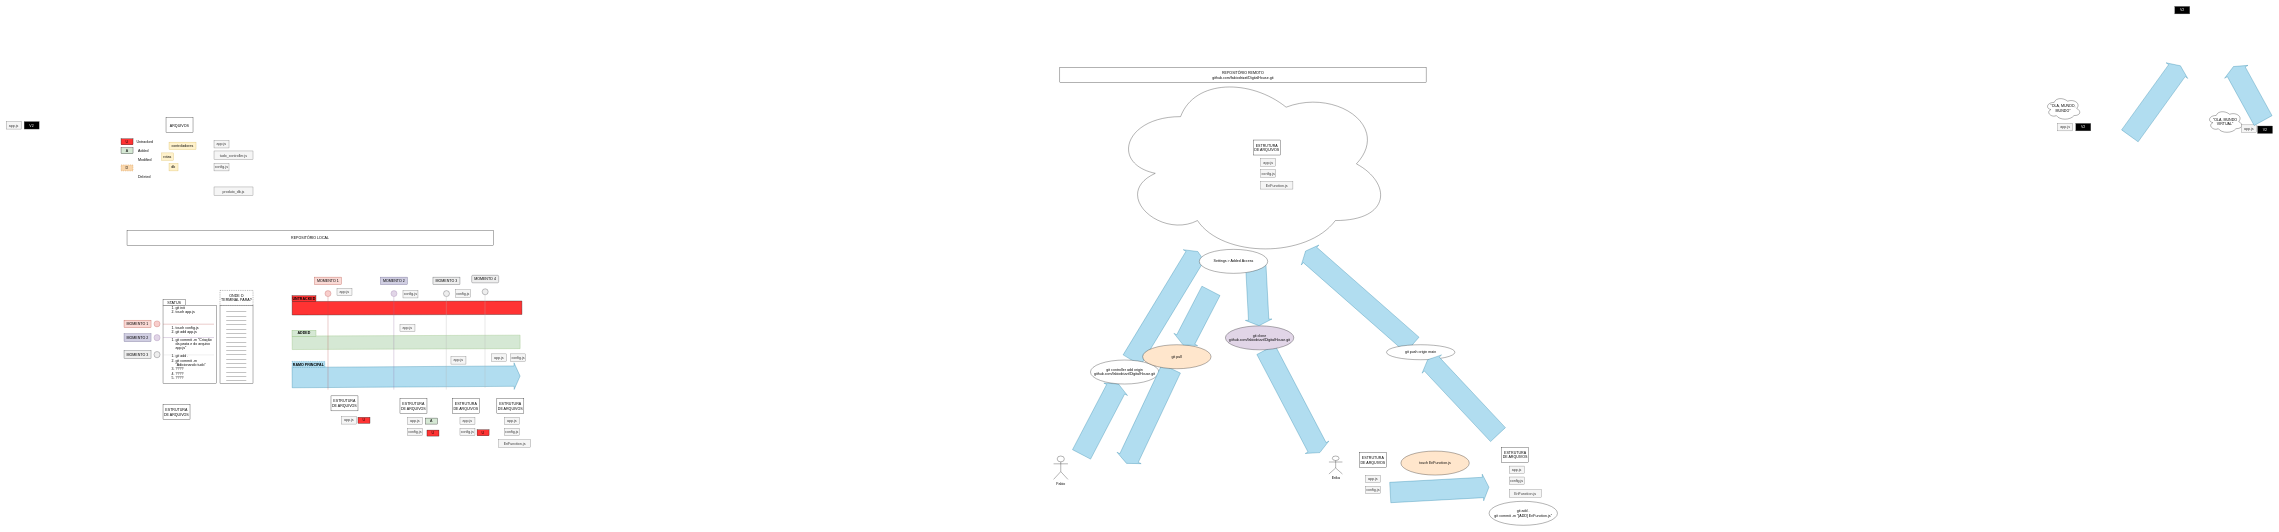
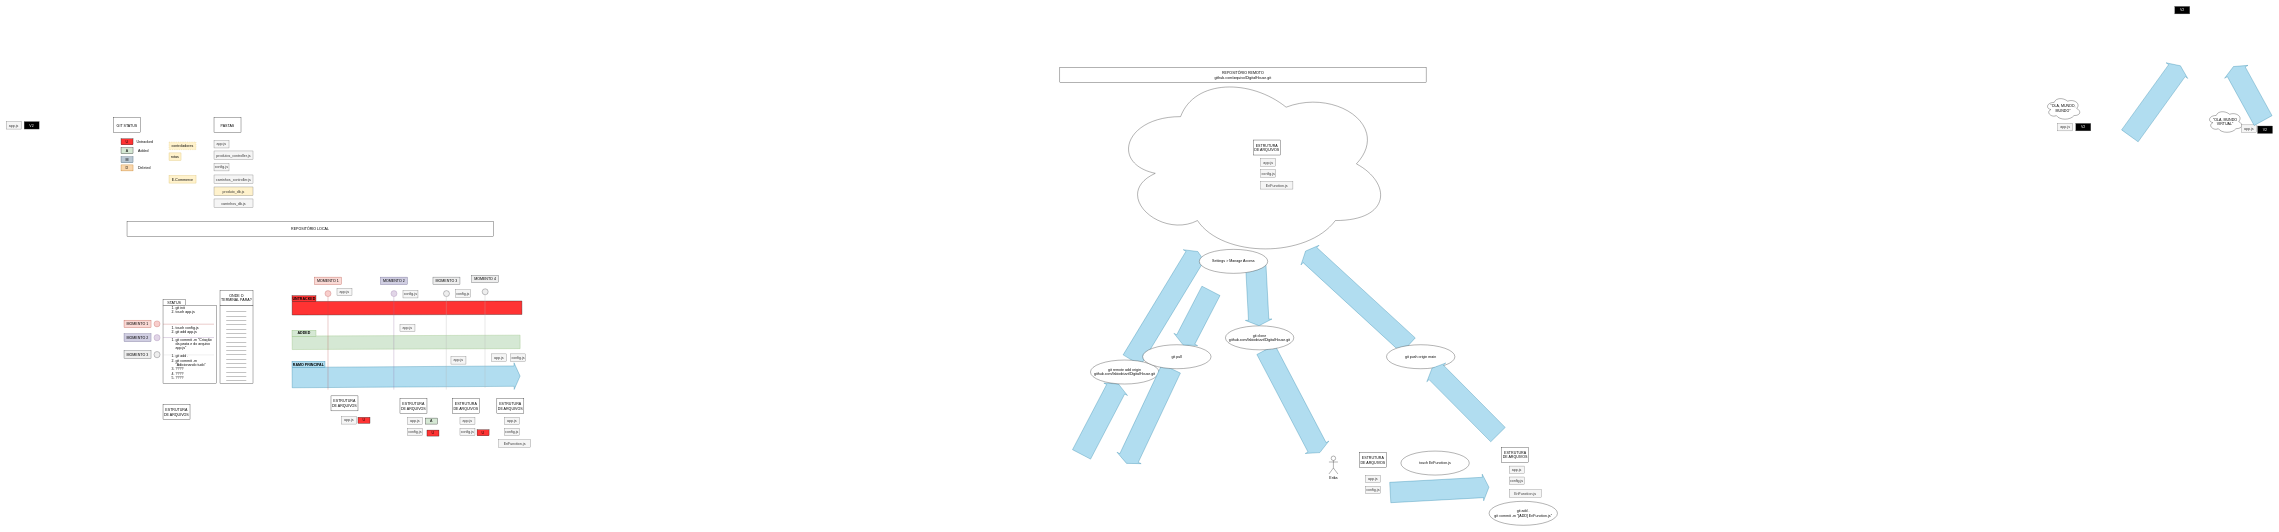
- <mxCell id="83" value="REPOSITÓRIO REMOTO&lt;br&gt;github.com/fabiodrizzt/DigitalHouse.git" style="rounded=0;whiteSpace=wrap;html=1;" parent="1" vertex="1"><mxGeometry x="3533" y="224" width="1221" height="50" as="geometry" /></mxCell>
+ <mxCell id="83" value="REPOSITÓRIO REMOTO&lt;br&gt;github.com/arquivo/DigitalHouse.git" style="rounded=0;whiteSpace=wrap;html=1;" parent="1" vertex="1"><mxGeometry x="3533" y="224" width="1221" height="50" as="geometry" /></mxCell>
+ <mxCell id="23" value="GIT STATUS" style="rounded=0;whiteSpace=wrap;html=1;" parent="1" vertex="1"><mxGeometry x="378" y="391.5" width="90" height="50" as="geometry" /></mxCell>
- <mxCell id="24" value="ARQUIVOS" style="rounded=0;whiteSpace=wrap;html=1;" parent="1" vertex="1"><mxGeometry x="553" y="391.5" width="90" height="50" as="geometry" /></mxCell>
+ <mxCell id="35" value="PASTAS" style="rounded=0;whiteSpace=wrap;html=1;" parent="1" vertex="1"><mxGeometry x="713" y="391.5" width="90" height="50" as="geometry" /></mxCell>
- <mxCell id="26" value="controladores" style="rounded=0;whiteSpace=wrap;html=1;fillColor=#fff2cc;strokeColor=#d6b656;" parent="1" vertex="1"><mxGeometry x="563" y="472.5" width="90" height="25" as="geometry" /></mxCell>
+ <mxCell id="26" value="controladores" style="rounded=0;whiteSpace=wrap;html=1;fillColor=#fff2cc;strokeColor=#d6b656;dashed=1;" parent="1" vertex="1"><mxGeometry x="563" y="472.5" width="90" height="25" as="geometry" /></mxCell>
- <mxCell id="30" value="tudo_controller.js" style="rounded=0;whiteSpace=wrap;html=1;fillColor=#f5f5f5;strokeColor=#666666;fontColor=#333333;" parent="1" vertex="1"><mxGeometry x="713" y="502" width="130" height="29" as="geometry" /></mxCell>
+ <mxCell id="30" value="produtos_controller.js" style="rounded=0;whiteSpace=wrap;html=1;fillColor=#f5f5f5;strokeColor=#666666;fontColor=#333333;" parent="1" vertex="1"><mxGeometry x="713" y="502" width="130" height="29" as="geometry" /></mxCell>
- <mxCell id="27" value="rotas" style="rounded=0;whiteSpace=wrap;html=1;fillColor=#fff2cc;strokeColor=#d6b656;" parent="1" vertex="1"><mxGeometry x="538" y="508.5" width="40" height="25" as="geometry" /></mxCell>
+ <mxCell id="27" value="rotas" style="rounded=0;whiteSpace=wrap;html=1;fillColor=#fff2cc;strokeColor=#d6b656;" parent="1" vertex="1"><mxGeometry x="563" y="508.5" width="40" height="25" as="geometry" /></mxCell>
+ <mxCell id="20" value="M" style="rounded=0;whiteSpace=wrap;html=1;fillColor=#bac8d3;strokeColor=#23445d;" parent="1" vertex="1"><mxGeometry x="403" y="521.5" width="40" height="20" as="geometry" /></mxCell>
- <mxCell id="47" value="Modified" style="text;html=1;align=left;verticalAlign=middle;resizable=0;points=[];autosize=1;" parent="1" vertex="1"><mxGeometry x="458" y="521.5" width="60" height="20" as="geometry" /></mxCell>
- <mxCell id="29" value="db" style="rounded=0;whiteSpace=wrap;html=1;fillColor=#fff2cc;strokeColor=#d6b656;" parent="1" vertex="1"><mxGeometry x="563" y="543.5" width="30" height="25" as="geometry" /></mxCell>
- <mxCell id="44" value="D" style="rounded=0;whiteSpace=wrap;html=1;fillColor=#fad7ac;strokeColor=#b46504;dashed=1;" parent="1" vertex="1"><mxGeometry x="403" y="548.5" width="40" height="20" as="geometry" /></mxCell>
+ <mxCell id="44" value="D" style="rounded=0;whiteSpace=wrap;html=1;fillColor=#fad7ac;strokeColor=#b46504;" parent="1" vertex="1"><mxGeometry x="403" y="548.5" width="40" height="20" as="geometry" /></mxCell>
- <mxCell id="48" value="Deleted" style="text;html=1;align=left;verticalAlign=middle;resizable=0;points=[];autosize=1;" parent="1" vertex="1"><mxGeometry x="458" y="576.5" width="60" height="20" as="geometry" /></mxCell>
+ <mxCell id="48" value="Deleted" style="text;html=1;align=left;verticalAlign=middle;resizable=0;points=[];autosize=1;" parent="1" vertex="1"><mxGeometry x="458" y="546.5" width="60" height="20" as="geometry" /></mxCell>
+ <mxCell id="28" value="E-Commerce" style="rounded=0;whiteSpace=wrap;html=1;fillColor=#fff2cc;strokeColor=#d6b656;" parent="1" vertex="1"><mxGeometry x="563" y="584" width="90" height="25" as="geometry" /></mxCell>
+ <mxCell id="31" value="carrinhos_controller.js" style="rounded=0;whiteSpace=wrap;html=1;fillColor=#f5f5f5;strokeColor=#666666;fontColor=#333333;" parent="1" vertex="1"><mxGeometry x="713" y="582" width="130" height="29" as="geometry" /></mxCell>
- <mxCell id="32" value="produto_db.js" style="rounded=0;whiteSpace=wrap;html=1;fillColor=#f5f5f5;strokeColor=#666666;fontColor=#333333;" parent="1" vertex="1"><mxGeometry x="713" y="622" width="130" height="29" as="geometry" /></mxCell>
+ <mxCell id="32" value="produto_db.js" style="rounded=0;whiteSpace=wrap;html=1;fillColor=#fff2cc;strokeColor=#666666;fontColor=#333333;" parent="1" vertex="1"><mxGeometry x="713" y="622" width="130" height="29" as="geometry" /></mxCell>
+ <mxCell id="33" value="carrinhos_db.js" style="rounded=0;whiteSpace=wrap;html=1;fillColor=#f5f5f5;strokeColor=#666666;fontColor=#333333;" parent="1" vertex="1"><mxGeometry x="713" y="662" width="130" height="29" as="geometry" /></mxCell>
- <mxCell id="72" value="REPOSITÓRIO LOCAL" style="rounded=0;whiteSpace=wrap;html=1;" parent="1" vertex="1"><mxGeometry x="423" y="766.5" width="1221" height="50" as="geometry" /></mxCell>
+ <mxCell id="72" value="REPOSITÓRIO LOCAL" style="rounded=0;whiteSpace=wrap;html=1;" parent="1" vertex="1"><mxGeometry x="423" y="736.5" width="1221" height="50" as="geometry" /></mxCell>
- <mxCell id="112" value="Settings &amp;gt; Added Access" style="ellipse;whiteSpace=wrap;html=1;" parent="1" vertex="1"><mxGeometry x="3998" y="830" width="228" height="80" as="geometry" /></mxCell>
+ <mxCell id="112" value="Settings &amp;gt; Manage Access" style="ellipse;whiteSpace=wrap;html=1;" parent="1" vertex="1"><mxGeometry x="3998" y="830" width="228" height="80" as="geometry" /></mxCell>
- <mxCell id="75" value="MOMENTO 4" style="whiteSpace=wrap;html=1;fillColor=#eeeeee;strokeColor=#36393d;rounded=1;" parent="1" vertex="1"><mxGeometry x="1572" y="916.5" width="90" height="25" as="geometry" /></mxCell>
+ <mxCell id="75" value="MOMENTO 4" style="rounded=0;whiteSpace=wrap;html=1;fillColor=#eeeeee;strokeColor=#36393d;" parent="1" vertex="1"><mxGeometry x="1572" y="916.5" width="90" height="25" as="geometry" /></mxCell>
- <mxCell id="37" value="ONDE O TERMINAL PARA?" style="rounded=0;whiteSpace=wrap;html=1;dashed=1;" parent="1" vertex="1"><mxGeometry x="733" y="967" width="110" height="50" as="geometry" /></mxCell>
+ <mxCell id="37" value="ONDE O TERMINAL PARA?" style="rounded=0;whiteSpace=wrap;html=1;" parent="1" vertex="1"><mxGeometry x="733" y="967" width="110" height="50" as="geometry" /></mxCell>
- <mxCell id="92" value="git clone github.com/fabiodrizzt/DigitalHouse.git" style="ellipse;whiteSpace=wrap;html=1;fillColor=#e1d5e7;" parent="1" vertex="1"><mxGeometry x="4085" y="1085" width="228" height="80" as="geometry" /></mxCell>
+ <mxCell id="92" value="git clone github.com/fabiodrizzt/DigitalHouse.git" style="ellipse;whiteSpace=wrap;html=1;" parent="1" vertex="1"><mxGeometry x="4085" y="1085" width="228" height="80" as="geometry" /></mxCell>
- <mxCell id="105" value="git push origin main" style="ellipse;whiteSpace=wrap;html=1;" parent="1" vertex="1"><mxGeometry x="4622" y="1148" width="228" height="50" as="geometry" /></mxCell>
+ <mxCell id="105" value="git push origin main" style="ellipse;whiteSpace=wrap;html=1;" parent="1" vertex="1"><mxGeometry x="4622" y="1148" width="228" height="80" as="geometry" /></mxCell>
- <mxCell id="109" value="git pull" style="ellipse;whiteSpace=wrap;html=1;fillColor=#ffe6cc;" parent="1" vertex="1"><mxGeometry x="3809" y="1148" width="228" height="80" as="geometry" /></mxCell>
+ <mxCell id="109" value="git pull" style="ellipse;whiteSpace=wrap;html=1;" parent="1" vertex="1"><mxGeometry x="3809" y="1148" width="228" height="80" as="geometry" /></mxCell>
- <mxCell id="14" value="RAMO PRINCIPAL" style="rounded=0;whiteSpace=wrap;html=1;fillColor=#b1ddf0;strokeColor=#10739e;fontStyle=1;dashed=1;" parent="1" vertex="1"><mxGeometry x="973" y="1203.5" width="110" height="20" as="geometry" /></mxCell>
+ <mxCell id="14" value="RAMO PRINCIPAL" style="rounded=0;whiteSpace=wrap;html=1;fillColor=#b1ddf0;strokeColor=#10739e;fontStyle=1" parent="1" vertex="1"><mxGeometry x="973" y="1203.5" width="110" height="20" as="geometry" /></mxCell>
- <mxCell id="86" value="git controller add origin github.com/fabiodrizzt/DigitalHouse.git" style="ellipse;whiteSpace=wrap;html=1;" parent="1" vertex="1"><mxGeometry x="3635" y="1199" width="228" height="80" as="geometry" /></mxCell>
+ <mxCell id="86" value="git remote add origin github.com/fabiodrizzt/DigitalHouse.git" style="ellipse;whiteSpace=wrap;html=1;" parent="1" vertex="1"><mxGeometry x="3635" y="1199" width="228" height="80" as="geometry" /></mxCell>
- <mxCell id="98" value="touch EriFunction.js" style="ellipse;whiteSpace=wrap;html=1;fillColor=#ffe6cc;" parent="1" vertex="1"><mxGeometry x="4670" y="1502.5" width="228" height="80" as="geometry" /></mxCell>
+ <mxCell id="98" value="touch EriFunction.js" style="ellipse;whiteSpace=wrap;html=1;" parent="1" vertex="1"><mxGeometry x="4670" y="1502.5" width="228" height="80" as="geometry" /></mxCell>
- <mxCell id="90" value="Erika&lt;br&gt;" style="shape=umlActor;verticalLabelPosition=bottom;verticalAlign=top;html=1;outlineConnect=0;" parent="1" vertex="1"><mxGeometry x="4430" y="1519" width="45" height="60" as="geometry" /></mxCell>
+ <mxCell id="90" value="Erika&lt;br&gt;" style="shape=umlActor;verticalLabelPosition=bottom;verticalAlign=top;html=1;outlineConnect=0;" parent="1" vertex="1"><mxGeometry x="4430" y="1519" width="30" height="60" as="geometry" /></mxCell>
- <mxCell id="81" value="Fabio" style="shape=umlActor;verticalLabelPosition=bottom;verticalAlign=top;html=1;outlineConnect=0;" parent="1" vertex="1"><mxGeometry x="3512" y="1519" width="48" height="78" as="geometry" /></mxCell>
